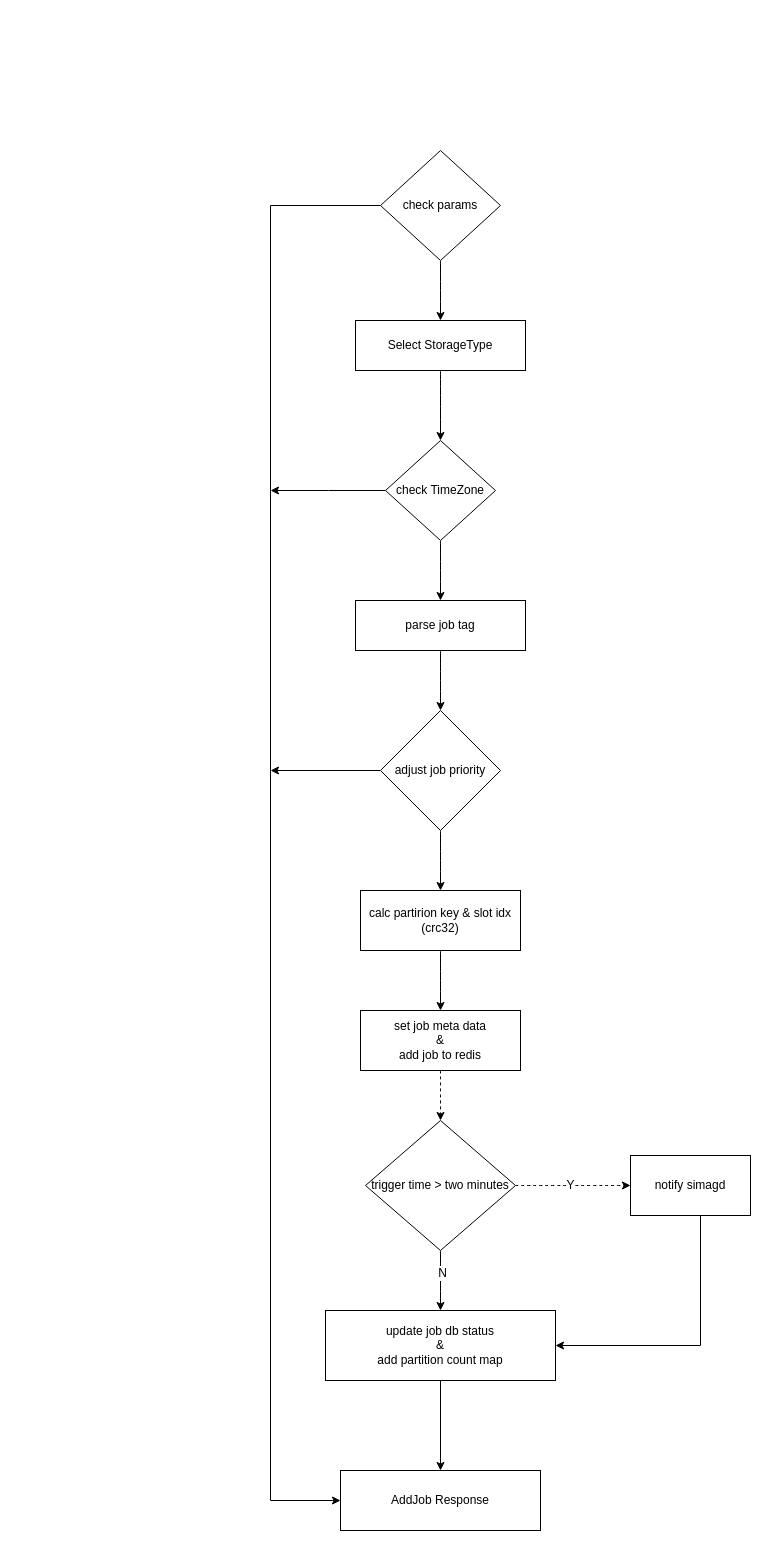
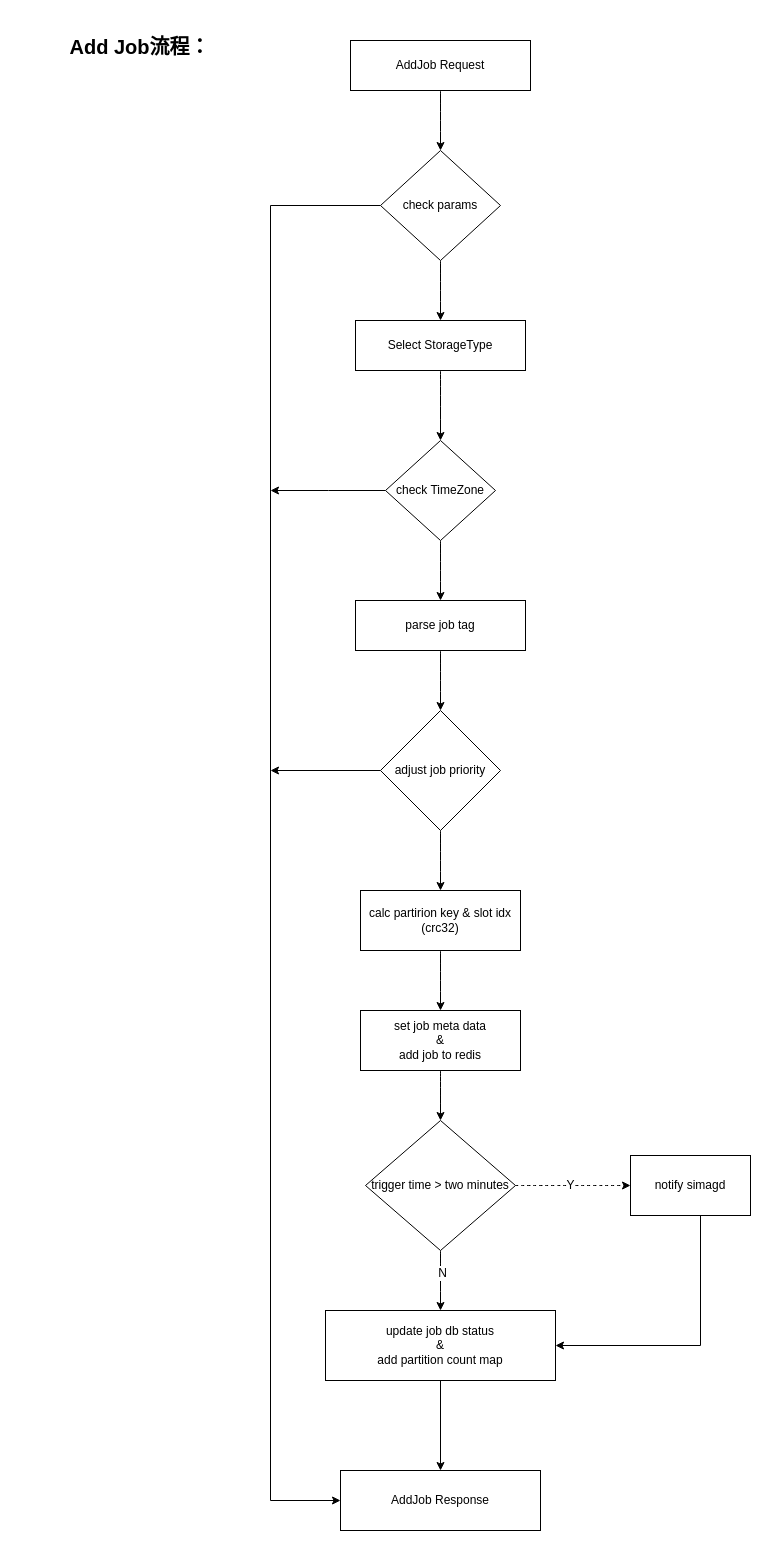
+ <mxCell id="2" value="Add Job流程：" style="text;html=1;strokeColor=none;fillColor=none;align=center;verticalAlign=middle;whiteSpace=wrap;rounded=0;fontSize=20;fontStyle=1" parent="1" vertex="1"><mxGeometry x="20" width="238.75" height="51" as="geometry" y="20" /></mxCell>
+ <mxCell id="4" value="AddJob Request" style="rounded=0;whiteSpace=wrap;html=1;fontSize=12;fontColor=#000000;strokeColor=#000000;gradientColor=none;align=center;verticalAlign=middle;" parent="1" vertex="1"><mxGeometry x="350" y="40" width="180" height="50" as="geometry" /></mxCell>
+ <mxCell id="3" style="edgeStyle=orthogonalEdgeStyle;curved=1;rounded=0;orthogonalLoop=1;jettySize=auto;html=1;exitX=0.5;exitY=1;exitDx=0;exitDy=0;fontSize=12;fontColor=#000000;startArrow=none;startFill=0;strokeColor=#000000;" parent="1" source="4" target="7" edge="1"><mxGeometry relative="1" as="geometry" /></mxCell>
- <mxCell id="20" style="edgeStyle=orthogonalEdgeStyle;curved=1;rounded=0;orthogonalLoop=1;jettySize=auto;html=1;exitX=0.5;exitY=1;exitDx=0;exitDy=0;entryX=0.5;entryY=0;entryDx=0;entryDy=0;fontSize=12;fontColor=#000000;startArrow=none;startFill=0;strokeColor=#000000;dashed=1;" parent="1" source="21" target="26" edge="1"><mxGeometry relative="1" as="geometry" /></mxCell>
+ <mxCell id="20" style="edgeStyle=orthogonalEdgeStyle;curved=1;rounded=0;orthogonalLoop=1;jettySize=auto;html=1;exitX=0.5;exitY=1;exitDx=0;exitDy=0;entryX=0.5;entryY=0;entryDx=0;entryDy=0;fontSize=12;fontColor=#000000;startArrow=none;startFill=0;strokeColor=#000000;" parent="1" source="21" target="26" edge="1"><mxGeometry relative="1" as="geometry" /></mxCell>
